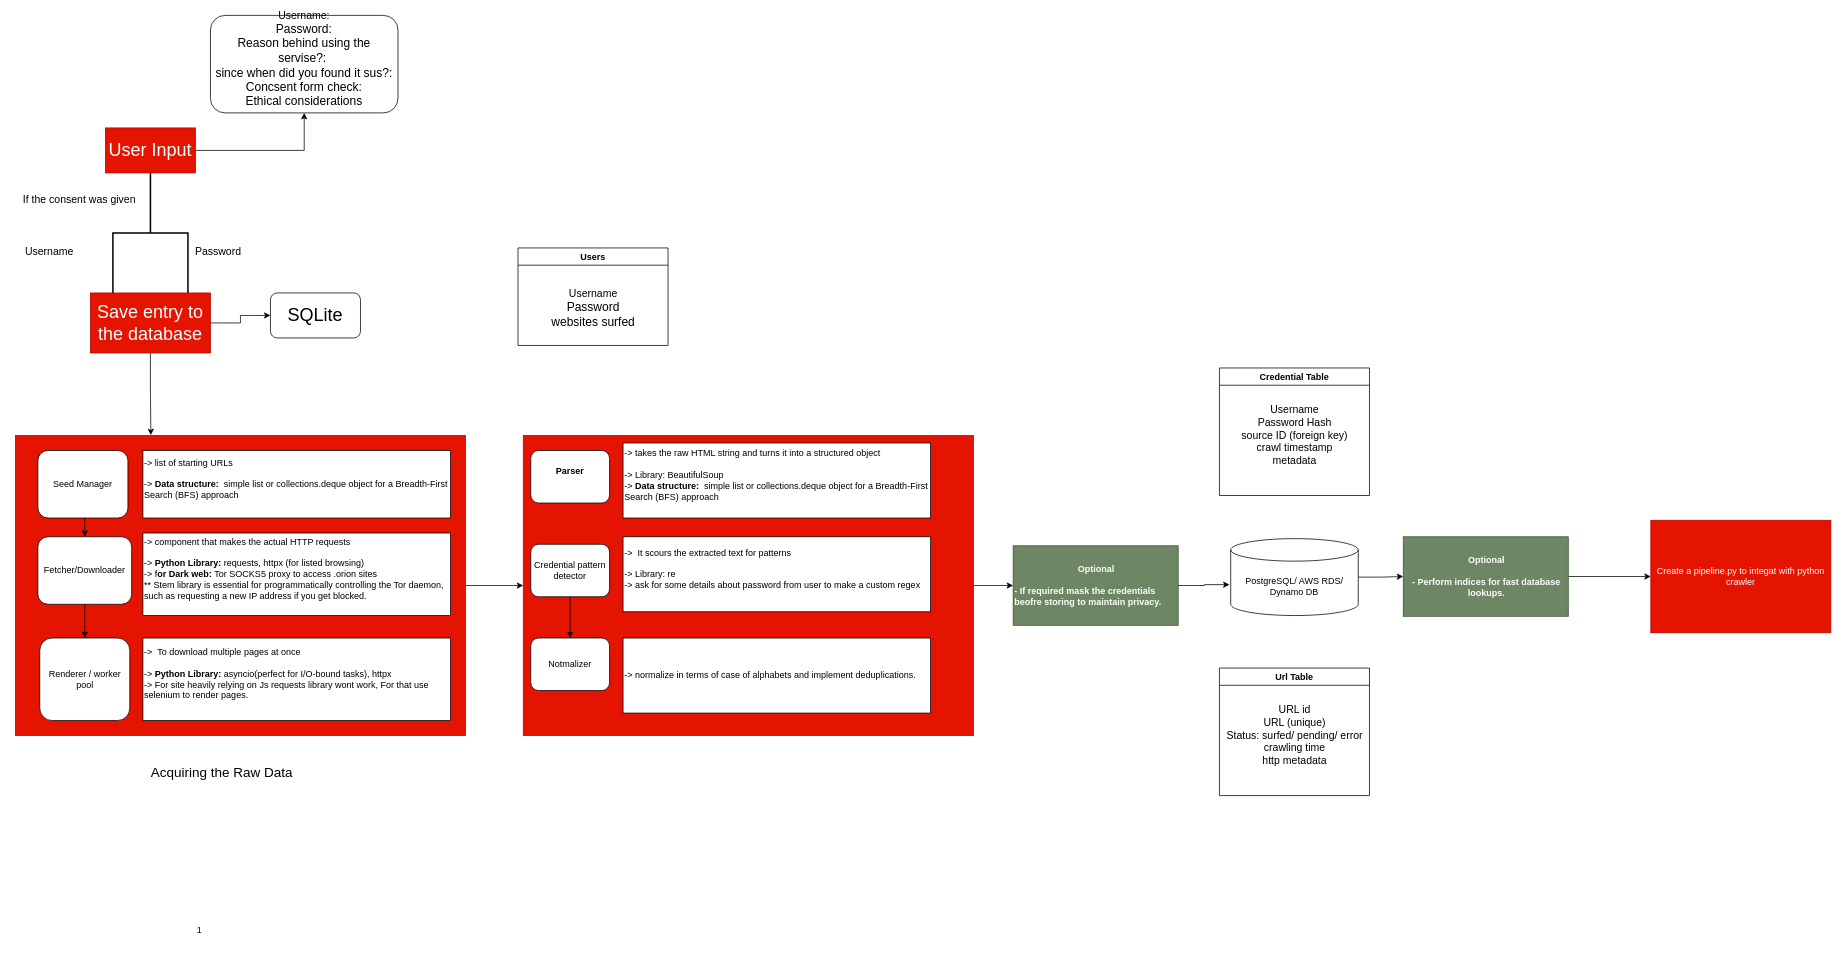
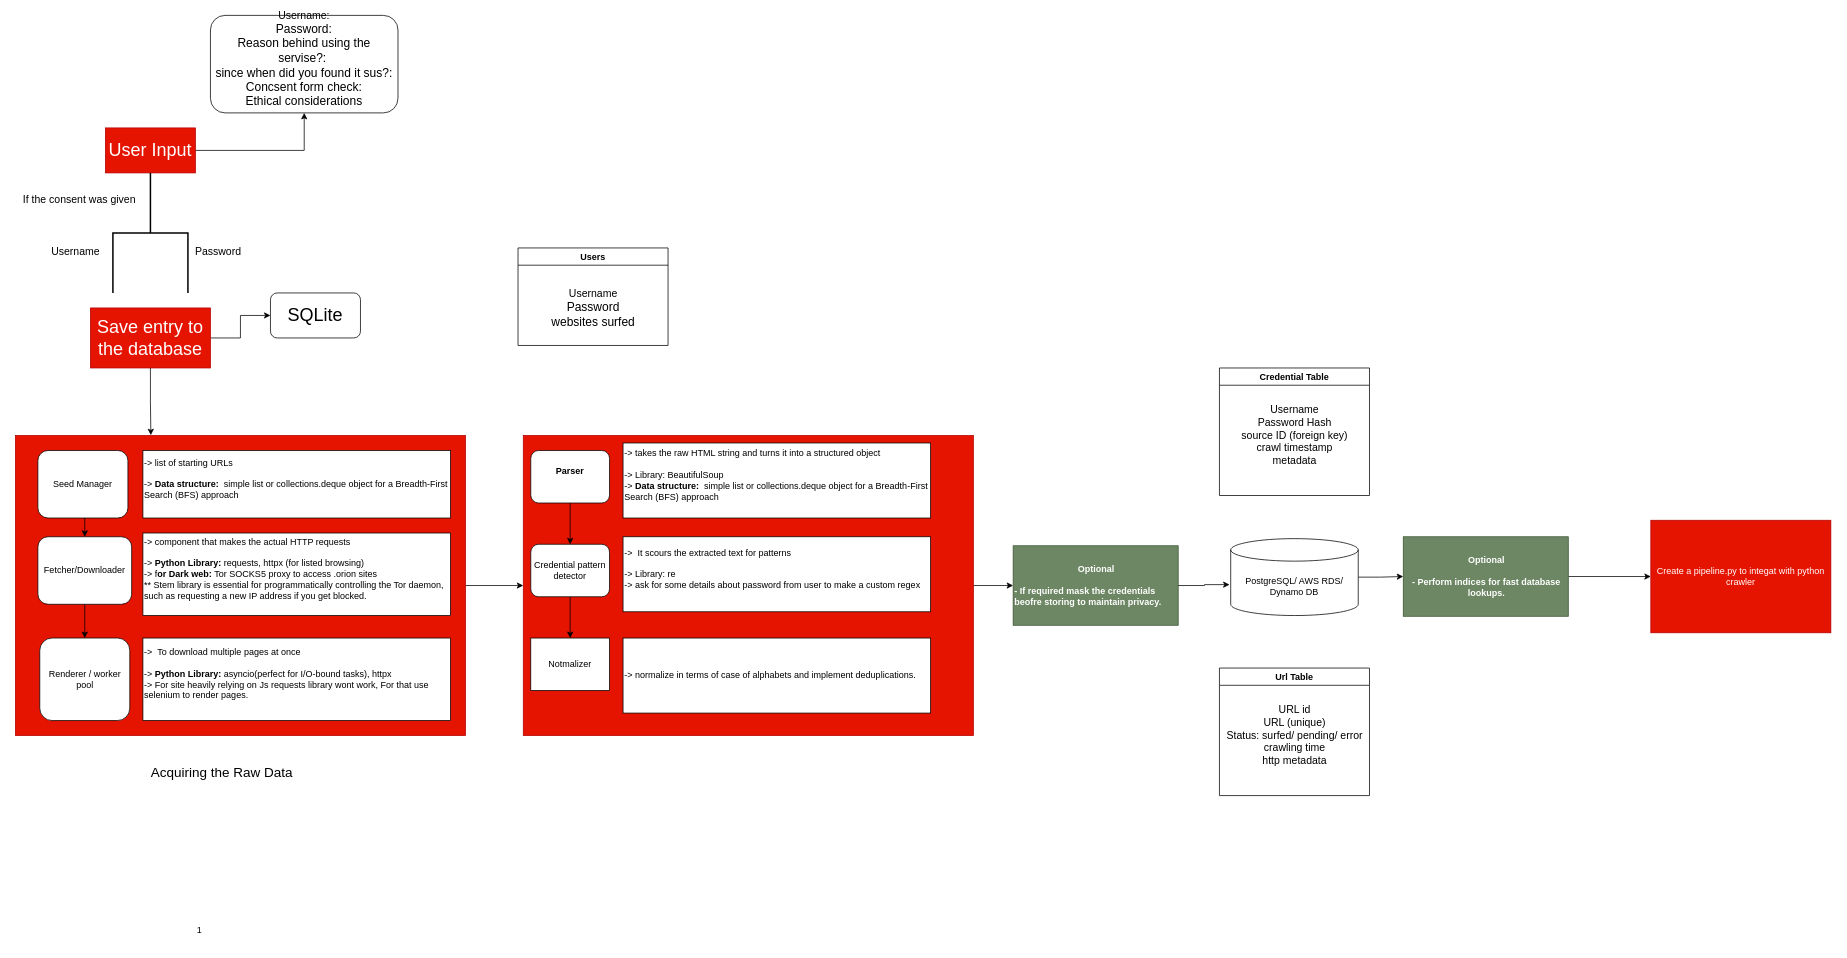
- <mxCell id="7" value="&lt;font style=&quot;font-size: 14px;&quot;&gt;Username&lt;/font&gt;" style="text;html=1;align=center;verticalAlign=middle;resizable=0;points=[];autosize=1;strokeColor=none;fillColor=none;" parent="1" vertex="1"><mxGeometry x="20" y="320" width="90" height="30" as="geometry" /></mxCell>
+ <mxCell id="7" value="&lt;font style=&quot;font-size: 14px;&quot;&gt;Username&lt;/font&gt;" style="text;html=1;align=center;verticalAlign=middle;resizable=0;points=[];autosize=1;strokeColor=none;fillColor=none;" parent="1" vertex="1"><mxGeometry x="55" y="320" width="90" height="30" as="geometry" /></mxCell>
- <mxCell id="5" value="&lt;font style=&quot;font-size: 24px;&quot;&gt;Save entry to the database&lt;/font&gt;" style="rounded=0;whiteSpace=wrap;html=1;fillColor=#e51400;fontColor=#ffffff;strokeColor=#B20000;" parent="1" vertex="1"><mxGeometry x="120" y="390" width="160" height="80" as="geometry" /></mxCell>
+ <mxCell id="5" value="&lt;font style=&quot;font-size: 24px;&quot;&gt;Save entry to the database&lt;/font&gt;" style="rounded=0;whiteSpace=wrap;html=1;fillColor=#e51400;fontColor=#ffffff;strokeColor=#B20000;" parent="1" vertex="1"><mxGeometry x="120" y="410" width="160" height="80" as="geometry" /></mxCell>
+ <mxCell id="29" value="" style="edgeStyle=orthogonalEdgeStyle;rounded=0;orthogonalLoop=1;jettySize=auto;html=1;" edge="1" parent="1" source="30" target="33"><mxGeometry relative="1" as="geometry" /></mxCell>
- <mxCell id="35" value="Notmalizer" style="rounded=1;whiteSpace=wrap;html=1;" parent="1" vertex="1"><mxGeometry x="707" y="850" width="105" height="70" as="geometry" /></mxCell>
+ <mxCell id="35" value="Notmalizer" style="whiteSpace=wrap;html=1;rounded=0;" parent="1" vertex="1"><mxGeometry x="707" y="850" width="105" height="70" as="geometry" /></mxCell>
